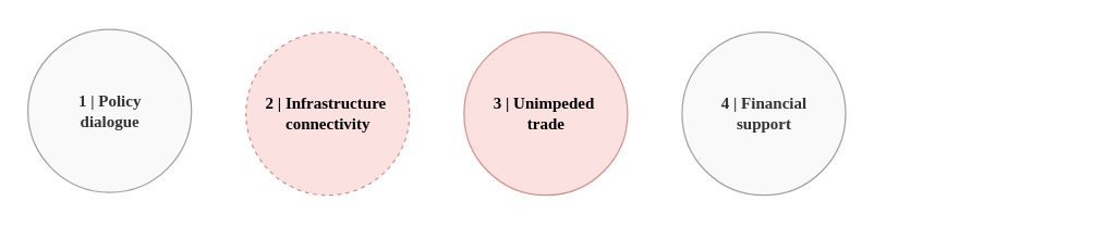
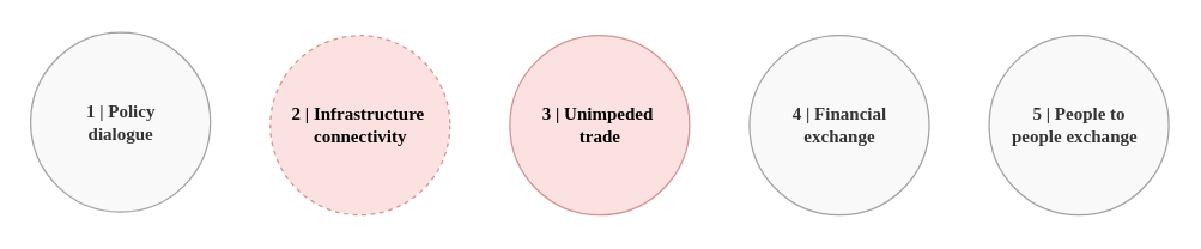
- <mxCell id="5" value="4 | Financial &lt;br&gt;support" style="ellipse;fillColor=#f5f5f5;opacity=60;strokeColor=#666666;html=1;fontStyle=1;fontColor=#333333;fontFamily=cardo;" parent="1" vertex="1"><mxGeometry x="500" y="23.06" width="120" height="120" as="geometry" /></mxCell>
+ <mxCell id="5" value="4 | Financial &lt;br&gt;exchange" style="ellipse;fillColor=#f5f5f5;opacity=60;strokeColor=#666666;html=1;fontStyle=1;fontColor=#333333;fontFamily=cardo;" parent="1" vertex="1"><mxGeometry x="500" y="23.06" width="120" height="120" as="geometry" /></mxCell>
+ <mxCell id="6" value="5 | People to &lt;br&gt;people exchange&amp;nbsp;&amp;nbsp;" style="ellipse;fillColor=#f5f5f5;opacity=60;strokeColor=#666666;html=1;fontStyle=1;fontColor=#333333;aspect=fixed;fontFamily=cardo;" parent="1" vertex="1"><mxGeometry x="660" y="23.06" width="120" height="120" as="geometry" /></mxCell>
